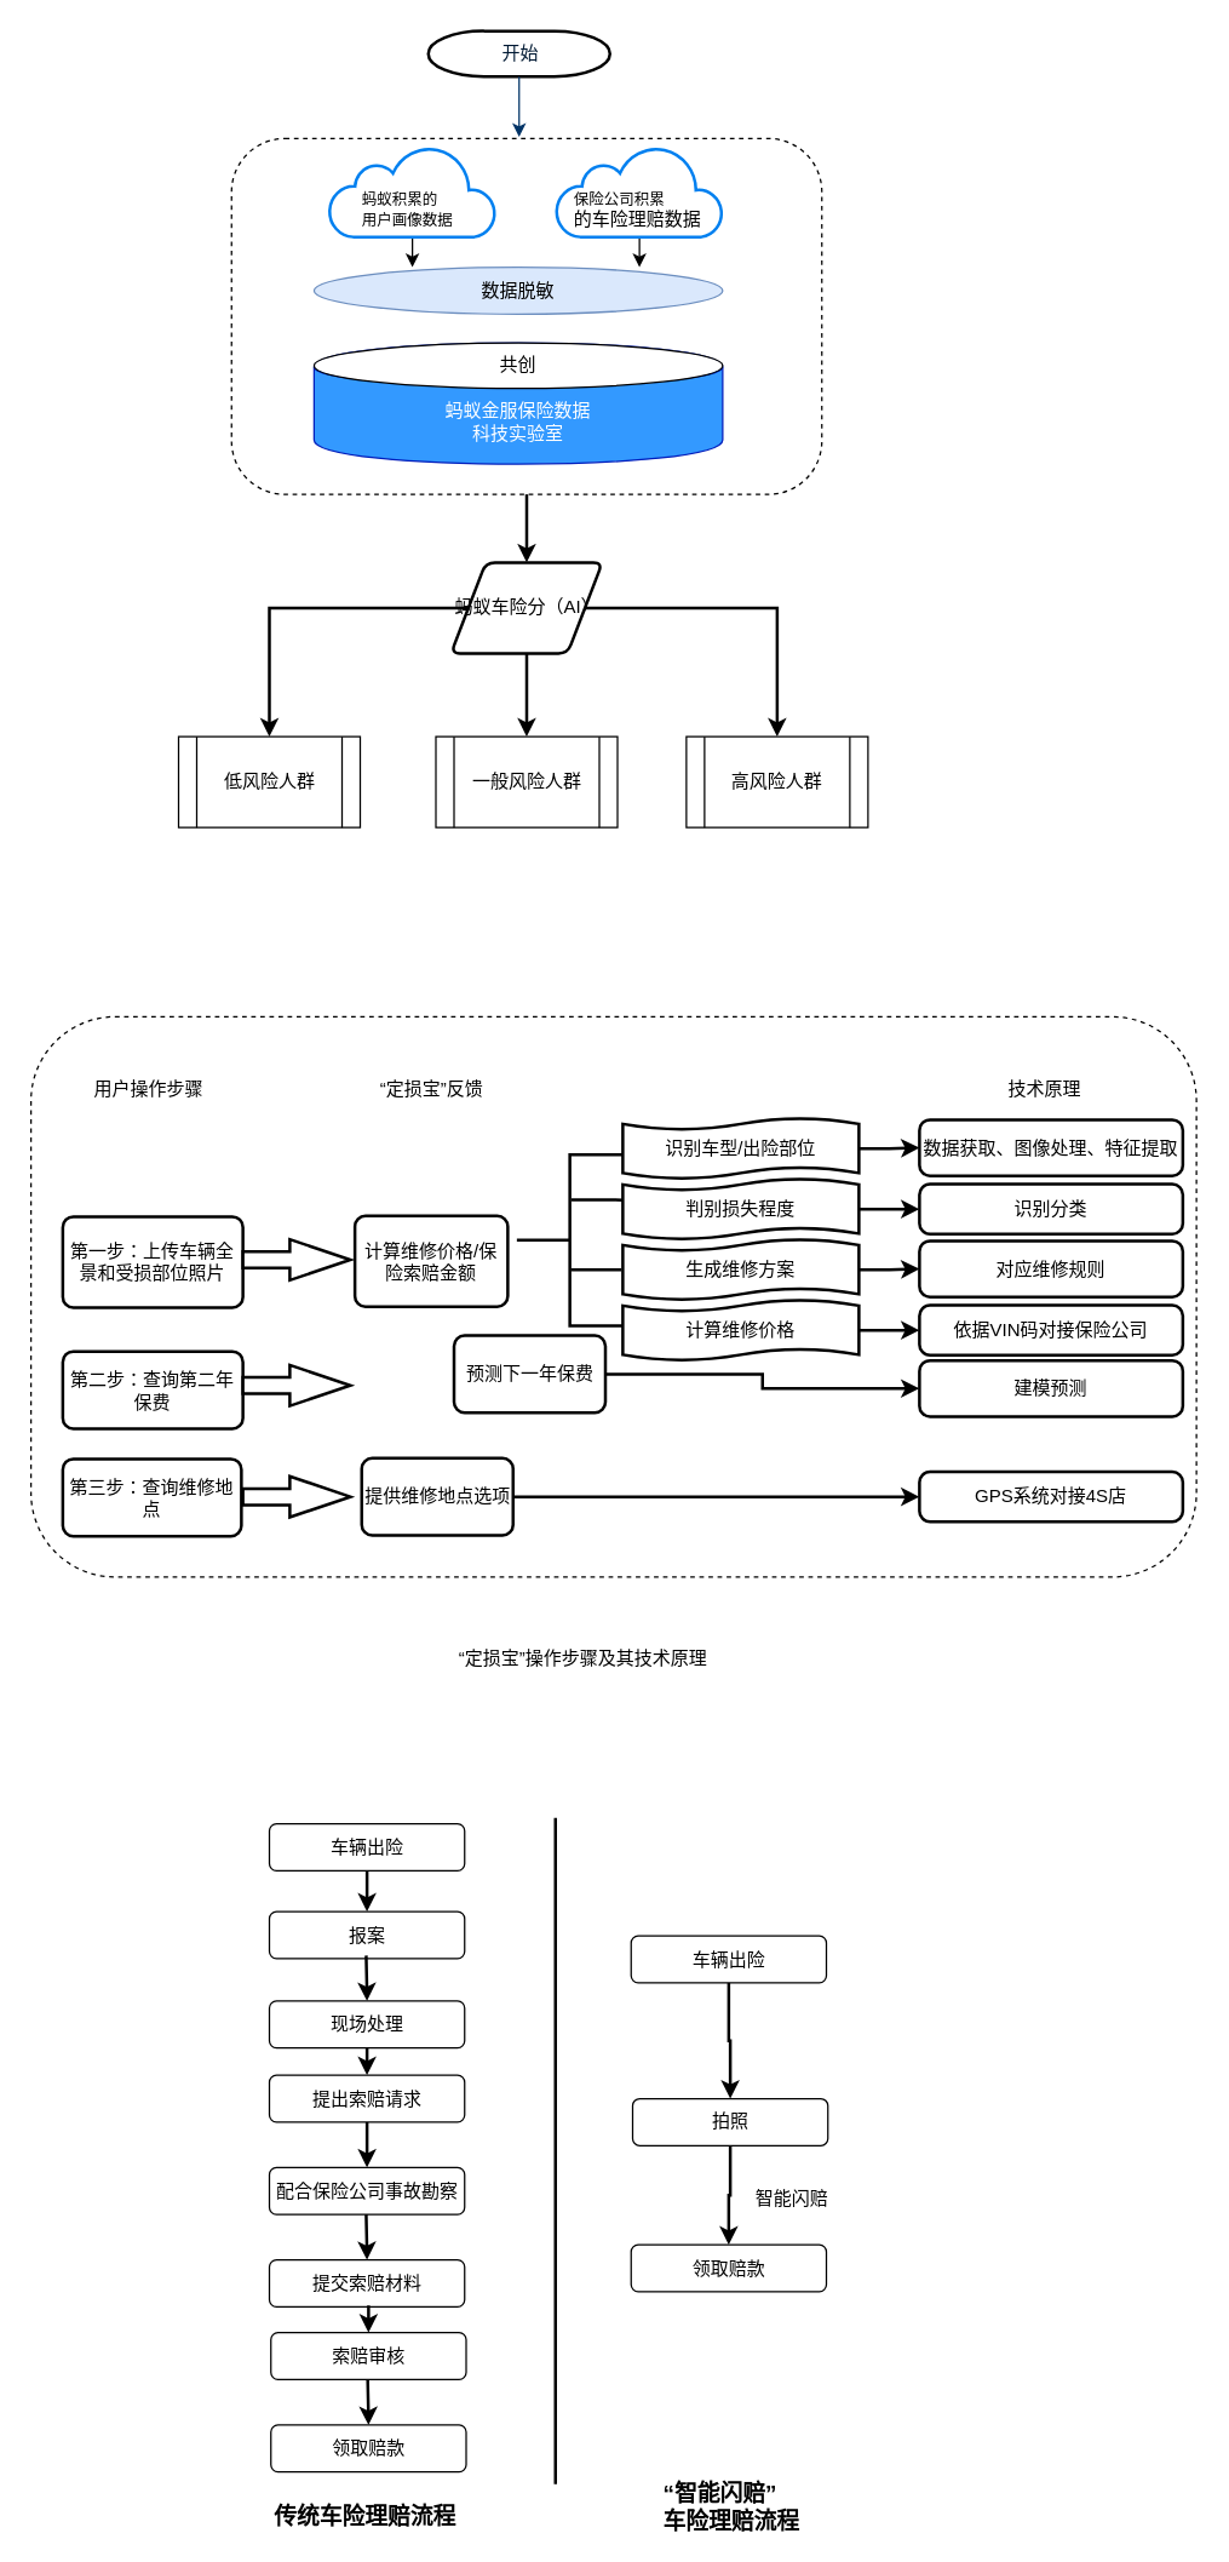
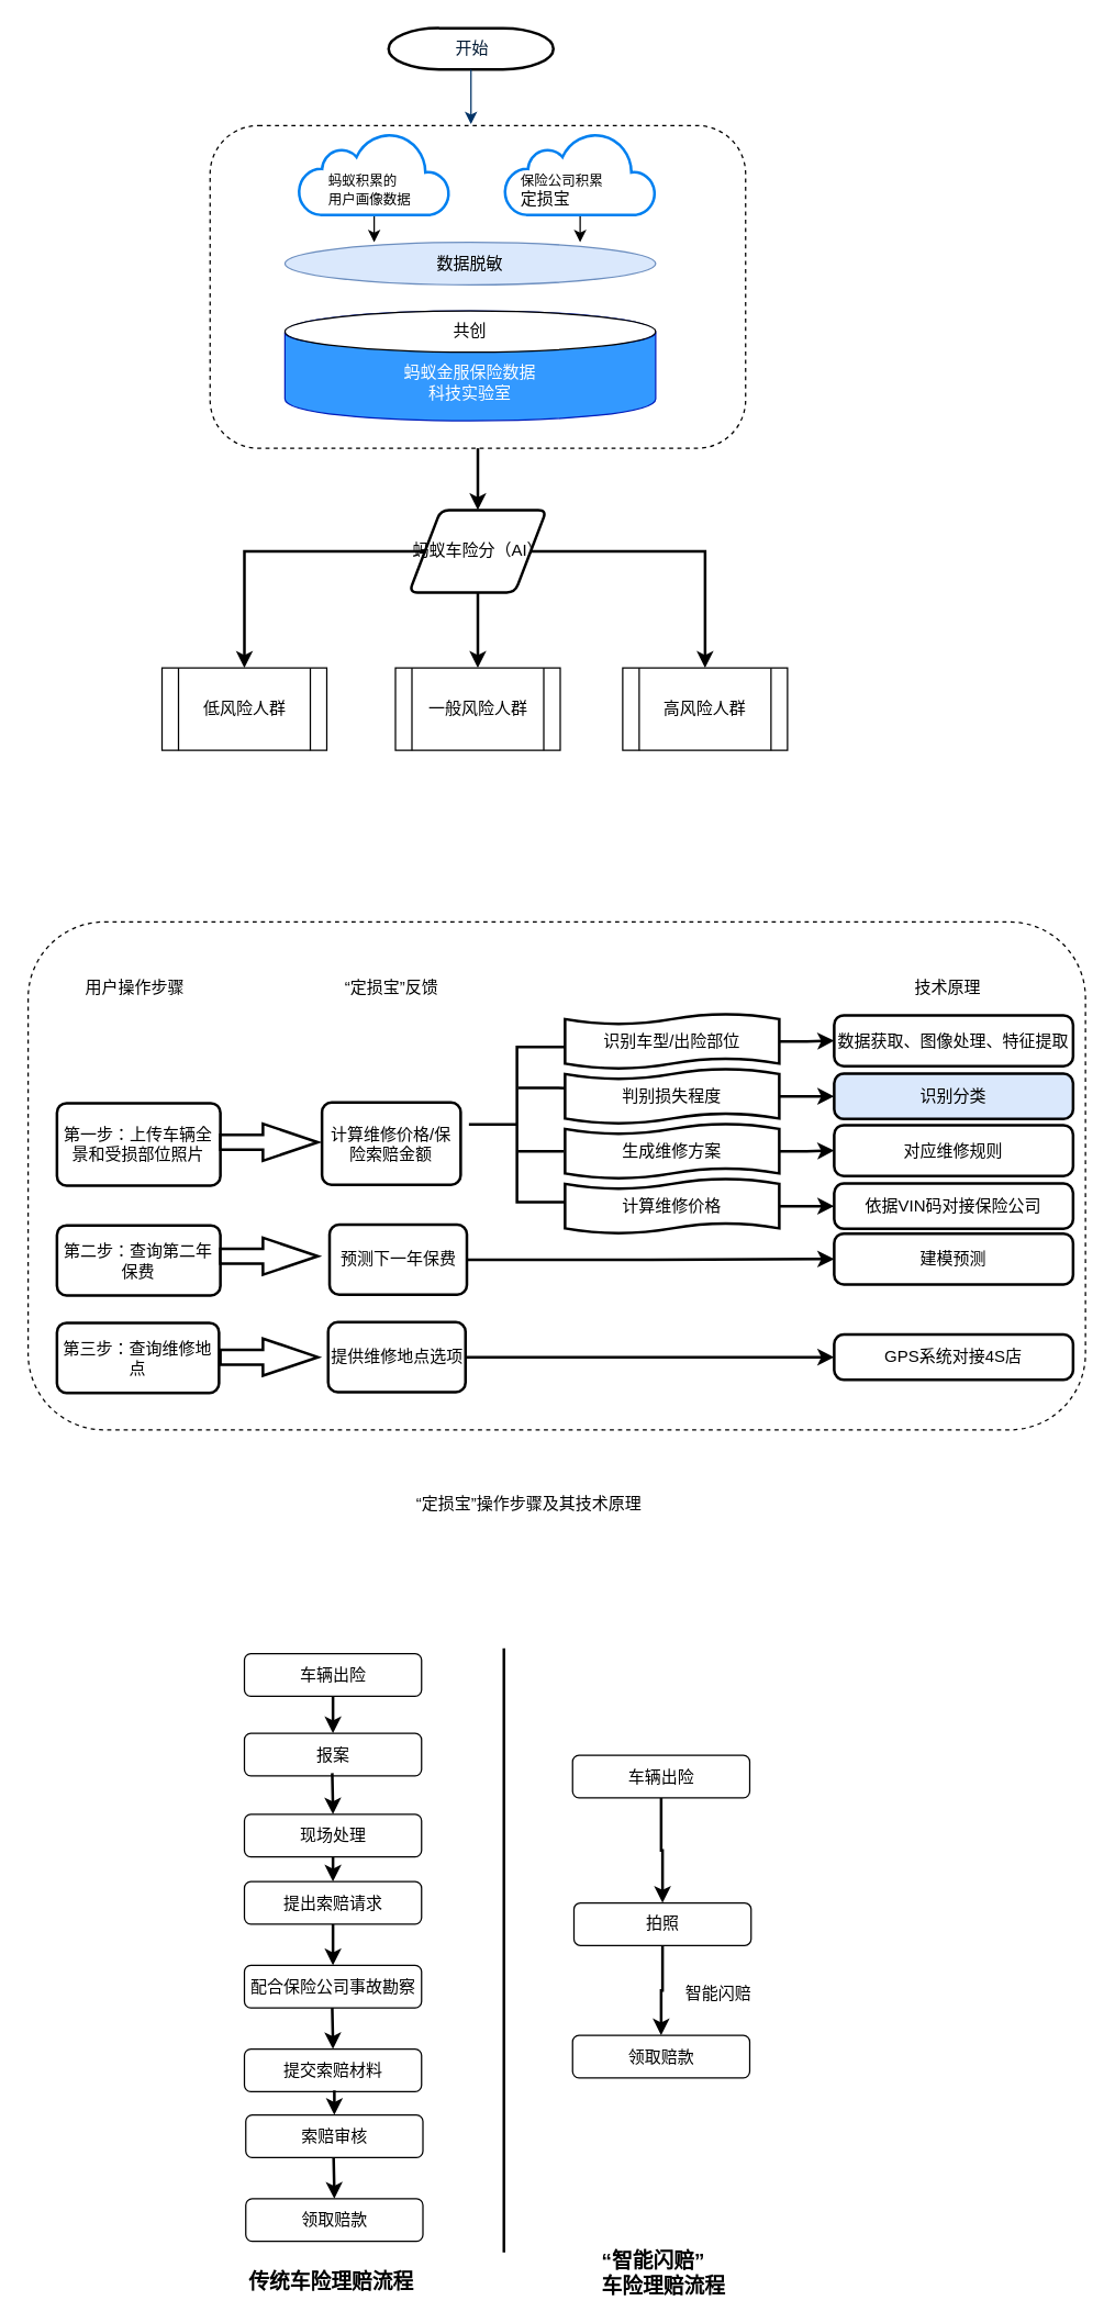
- <mxCell id="12" value="&lt;span style=&quot;font-size: 10px&quot;&gt;保险公司积累&lt;br&gt;&lt;/span&gt;的车险理赔数据" style="text;html=1;resizable=0;points=[];autosize=1;align=left;verticalAlign=top;spacingTop=-4;" vertex="1" parent="1"><mxGeometry x="377" y="121" width="100" height="30" as="geometry" /></mxCell>
+ <mxCell id="12" value="&lt;span style=&quot;font-size: 10px&quot;&gt;保险公司积累&lt;br&gt;&lt;/span&gt;定损宝" style="text;html=1;resizable=0;points=[];autosize=1;align=left;verticalAlign=top;spacingTop=-4;" vertex="1" parent="1"><mxGeometry x="377" y="121" width="100" height="30" as="geometry" /></mxCell>
- <mxCell id="33" value="识别分类" style="rounded=1;whiteSpace=wrap;html=1;absoluteArcSize=1;arcSize=14;strokeWidth=2;" vertex="1" parent="1"><mxGeometry x="607" y="781.5" width="174" height="33" as="geometry" /></mxCell>
+ <mxCell id="33" value="识别分类" style="rounded=1;whiteSpace=wrap;html=1;absoluteArcSize=1;arcSize=14;strokeWidth=2;fillColor=#dae8fc;" vertex="1" parent="1"><mxGeometry x="607" y="781.5" width="174" height="33" as="geometry" /></mxCell>
- <mxCell id="27" value="预测下一年保费" style="rounded=1;whiteSpace=wrap;html=1;absoluteArcSize=1;arcSize=14;strokeWidth=2;" vertex="1" parent="1"><mxGeometry x="299.5" y="881.5" width="100" height="51" as="geometry" /></mxCell>
+ <mxCell id="27" value="预测下一年保费" style="rounded=1;whiteSpace=wrap;html=1;absoluteArcSize=1;arcSize=14;strokeWidth=2;" vertex="1" parent="1"><mxGeometry x="239.5" y="891.5" width="100" height="51" as="geometry" /></mxCell>
